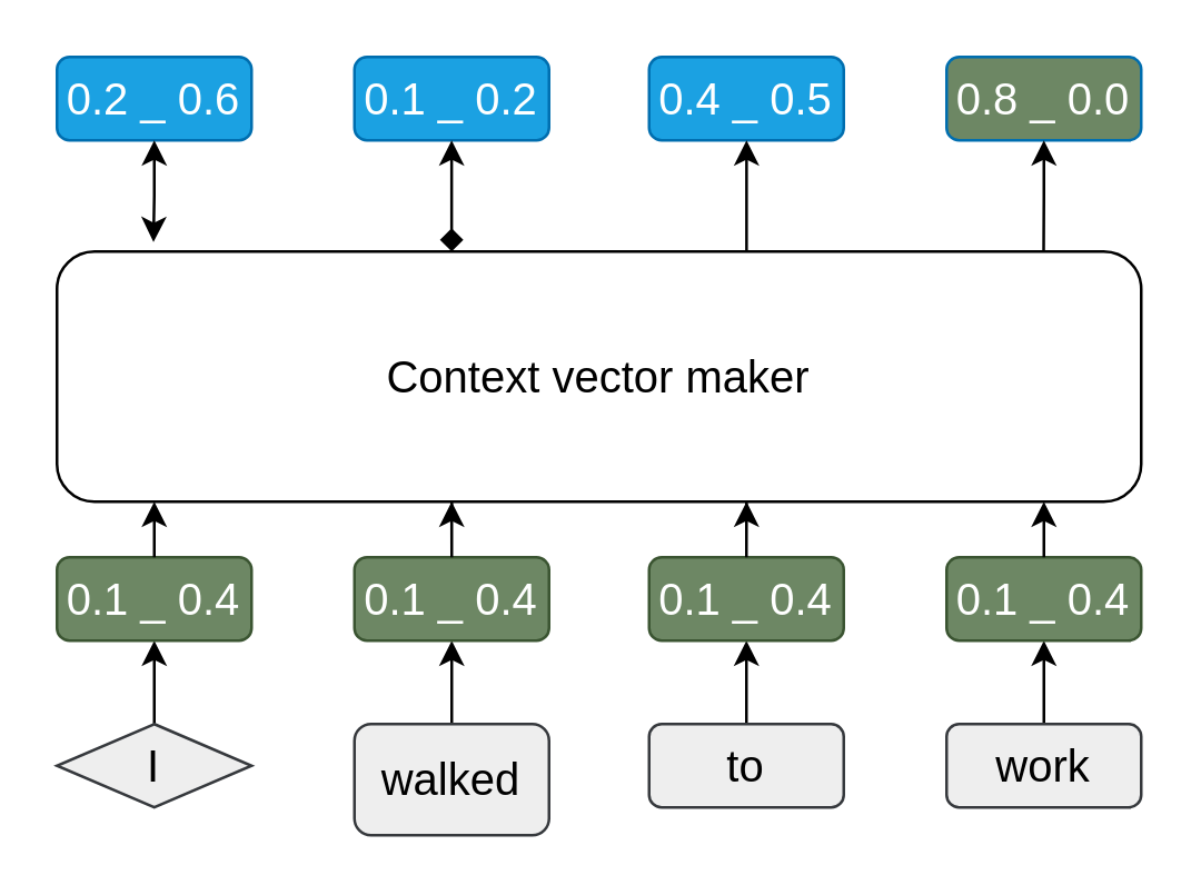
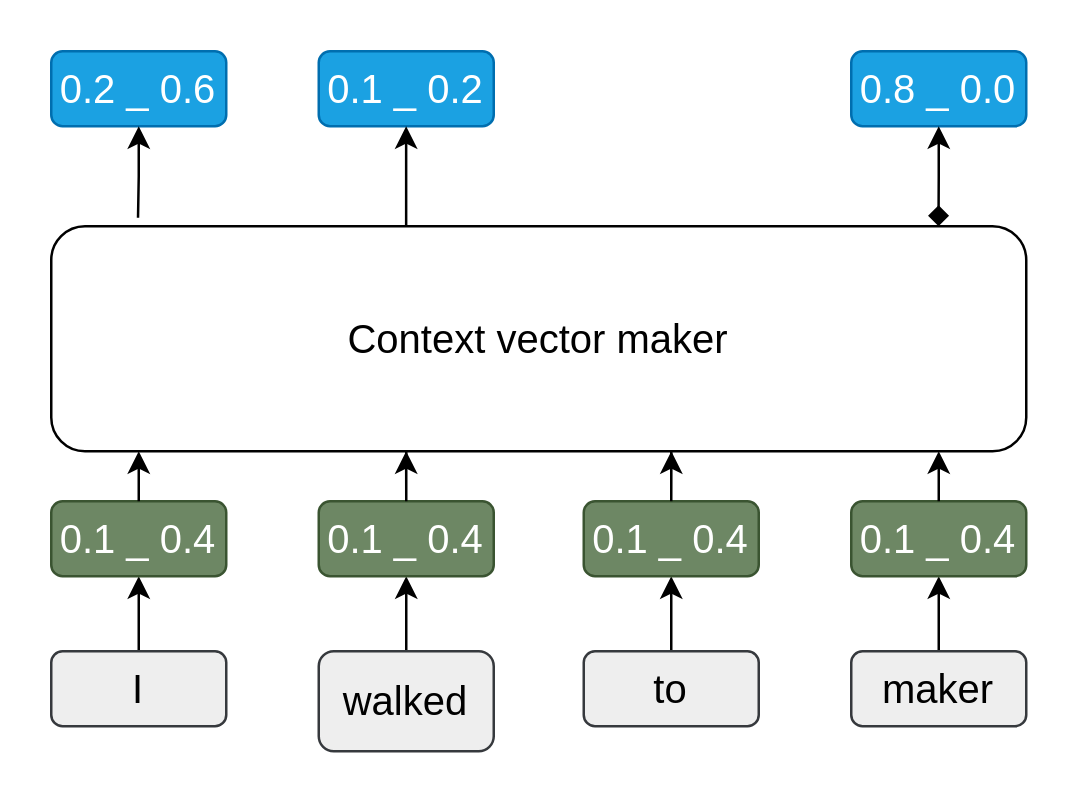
- <mxCell id="17" value="0.4 _ 0.5" style="rounded=1;whiteSpace=wrap;html=1;fontSize=16;fillColor=#1ba1e2;strokeColor=#006EAF;fontColor=#ffffff;" parent="1" vertex="1"><mxGeometry x="233" y="20" width="70" height="30" as="geometry" /></mxCell>
- <mxCell id="18" value="0.8 _ 0.0" style="rounded=1;whiteSpace=wrap;html=1;fontSize=16;fillColor=#6d8764;strokeColor=#006EAF;fontColor=#ffffff;" parent="1" vertex="1"><mxGeometry x="340" y="20" width="70" height="30" as="geometry" /></mxCell>
+ <mxCell id="18" value="0.8 _ 0.0" style="rounded=1;whiteSpace=wrap;html=1;fontSize=16;fillColor=#1ba1e2;strokeColor=#006EAF;fontColor=#ffffff;" parent="1" vertex="1"><mxGeometry x="340" y="20" width="70" height="30" as="geometry" /></mxCell>
- <mxCell id="25" style="edgeStyle=orthogonalEdgeStyle;rounded=0;orthogonalLoop=1;jettySize=auto;html=1;entryX=0.636;entryY=0;entryDx=0;entryDy=0;entryPerimeter=0;endArrow=none;startFill=1;startArrow=classic;" parent="1" source="17" target="14" edge="1"><mxGeometry relative="1" as="geometry" /></mxCell>
- <mxCell id="23" style="edgeStyle=orthogonalEdgeStyle;rounded=0;orthogonalLoop=1;jettySize=auto;html=1;entryX=0.089;entryY=-0.038;entryDx=0;entryDy=0;entryPerimeter=0;endArrow=classic;startFill=1;startArrow=classic;" parent="1" source="15" target="14" edge="1"><mxGeometry relative="1" as="geometry" /></mxCell>
+ <mxCell id="23" style="edgeStyle=orthogonalEdgeStyle;rounded=0;orthogonalLoop=1;jettySize=auto;html=1;entryX=0.089;entryY=-0.038;entryDx=0;entryDy=0;entryPerimeter=0;endArrow=none;startFill=1;startArrow=classic;" parent="1" source="15" target="14" edge="1"><mxGeometry relative="1" as="geometry" /></mxCell>
- <mxCell id="24" style="edgeStyle=orthogonalEdgeStyle;rounded=0;orthogonalLoop=1;jettySize=auto;html=1;entryX=0.364;entryY=0;entryDx=0;entryDy=0;entryPerimeter=0;endArrow=diamond;startFill=1;startArrow=classic;" parent="1" source="16" target="14" edge="1"><mxGeometry relative="1" as="geometry" /></mxCell>
+ <mxCell id="24" style="edgeStyle=orthogonalEdgeStyle;rounded=0;orthogonalLoop=1;jettySize=auto;html=1;entryX=0.364;entryY=0;entryDx=0;entryDy=0;entryPerimeter=0;endArrow=none;startFill=1;startArrow=classic;" parent="1" source="16" target="14" edge="1"><mxGeometry relative="1" as="geometry" /></mxCell>
- <mxCell id="26" style="edgeStyle=orthogonalEdgeStyle;rounded=0;orthogonalLoop=1;jettySize=auto;html=1;entryX=0.91;entryY=0;entryDx=0;entryDy=0;entryPerimeter=0;endArrow=none;startFill=1;startArrow=classic;" parent="1" source="18" target="14" edge="1"><mxGeometry relative="1" as="geometry" /></mxCell>
+ <mxCell id="26" style="edgeStyle=orthogonalEdgeStyle;rounded=0;orthogonalLoop=1;jettySize=auto;html=1;entryX=0.91;entryY=0;entryDx=0;entryDy=0;entryPerimeter=0;endArrow=diamond;startFill=1;startArrow=classic;" parent="1" source="18" target="14" edge="1"><mxGeometry relative="1" as="geometry" /></mxCell>
- <mxCell id="9" value="I" style="rhombus;whiteSpace=wrap;html=1;fontSize=16;fillColor=#eeeeee;strokeColor=#36393d;fontColor=#000000;" parent="1" vertex="1"><mxGeometry x="20" y="260" width="70" height="30" as="geometry" /></mxCell>
+ <mxCell id="9" value="I" style="rounded=1;whiteSpace=wrap;html=1;fontSize=16;fillColor=#eeeeee;strokeColor=#36393d;fontColor=#000000;" parent="1" vertex="1"><mxGeometry x="20" y="260" width="70" height="30" as="geometry" /></mxCell>
- <mxCell id="5" value="work" style="rounded=1;whiteSpace=wrap;html=1;fontSize=16;fillColor=#eeeeee;strokeColor=#36393d;fontColor=#000000;" parent="1" vertex="1"><mxGeometry x="340" y="260" width="70" height="30" as="geometry" /></mxCell>
+ <mxCell id="5" value="maker" style="rounded=1;whiteSpace=wrap;html=1;fontSize=16;fillColor=#eeeeee;strokeColor=#36393d;fontColor=#000000;" parent="1" vertex="1"><mxGeometry x="340" y="260" width="70" height="30" as="geometry" /></mxCell>
